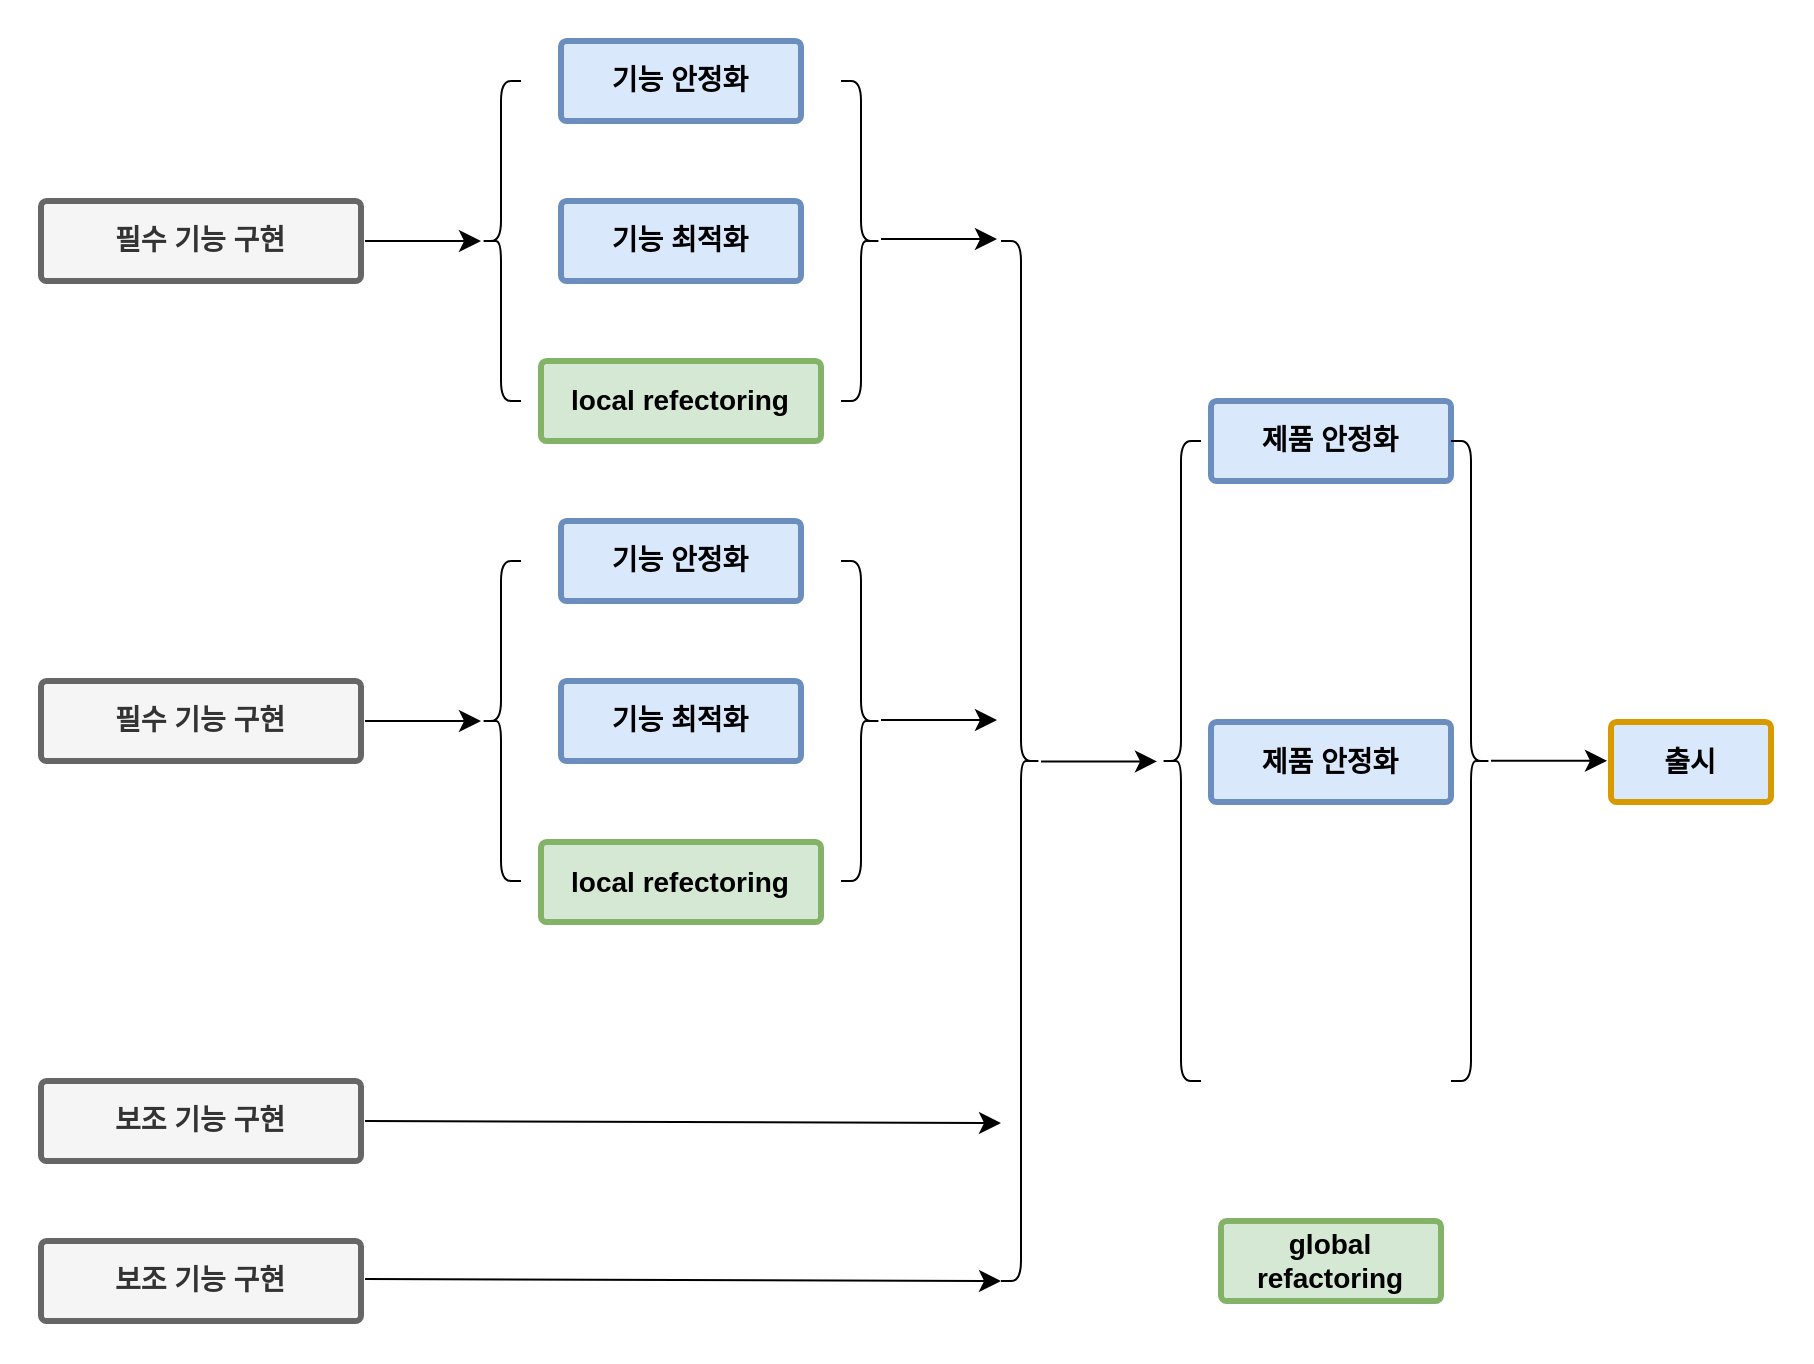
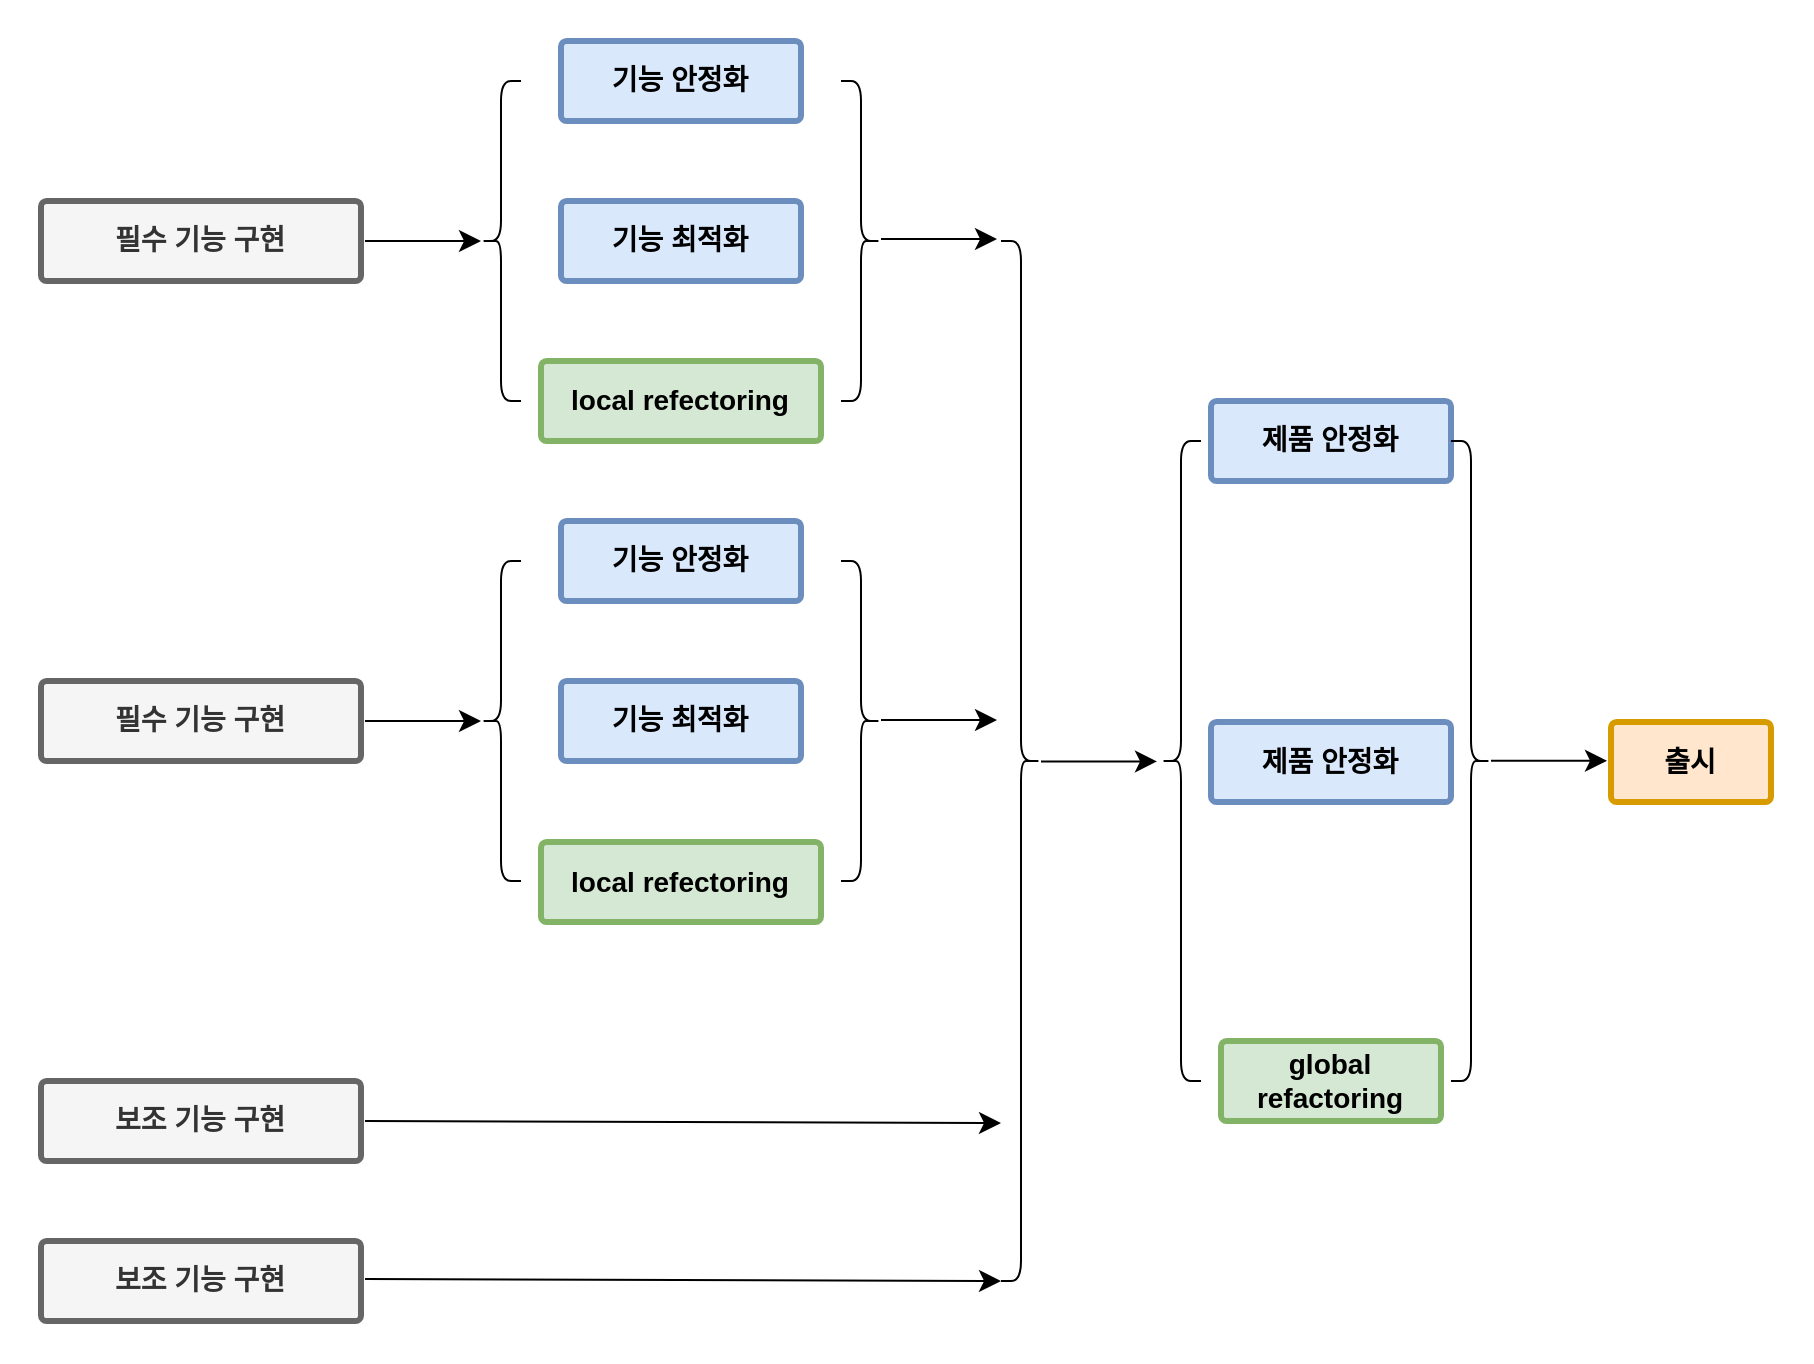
- <mxCell id="21" value="출시" style="rounded=1;whiteSpace=wrap;html=1;shadow=0;labelBackgroundColor=none;strokeColor=#d79b00;strokeWidth=3;fillColor=#dae8fc;fontFamily=Helvetica;fontSize=14;align=center;spacing=5;fontStyle=1;arcSize=7;perimeterSpacing=2;" vertex="1" parent="1"><mxGeometry x="805" y="360.5" width="80" height="40" as="geometry" /></mxCell>
+ <mxCell id="21" value="출시" style="rounded=1;whiteSpace=wrap;html=1;shadow=0;labelBackgroundColor=none;strokeColor=#d79b00;strokeWidth=3;fillColor=#ffe6cc;fontFamily=Helvetica;fontSize=14;align=center;spacing=5;fontStyle=1;arcSize=7;perimeterSpacing=2;" vertex="1" parent="1"><mxGeometry x="805" y="360.5" width="80" height="40" as="geometry" /></mxCell>
- <mxCell id="29" value="global refactoring" style="rounded=1;whiteSpace=wrap;html=1;shadow=0;labelBackgroundColor=none;strokeColor=#82b366;strokeWidth=3;fillColor=#d5e8d4;fontFamily=Helvetica;fontSize=14;align=center;spacing=5;fontStyle=1;arcSize=7;perimeterSpacing=2;" vertex="1" parent="1"><mxGeometry x="610" y="610" width="110" height="40" as="geometry" /></mxCell>
+ <mxCell id="29" value="global refactoring" style="rounded=1;whiteSpace=wrap;html=1;shadow=0;labelBackgroundColor=none;strokeColor=#82b366;strokeWidth=3;fillColor=#d5e8d4;fontFamily=Helvetica;fontSize=14;align=center;spacing=5;fontStyle=1;arcSize=7;perimeterSpacing=2;" vertex="1" parent="1"><mxGeometry x="610" y="520" width="110" height="40" as="geometry" /></mxCell>
